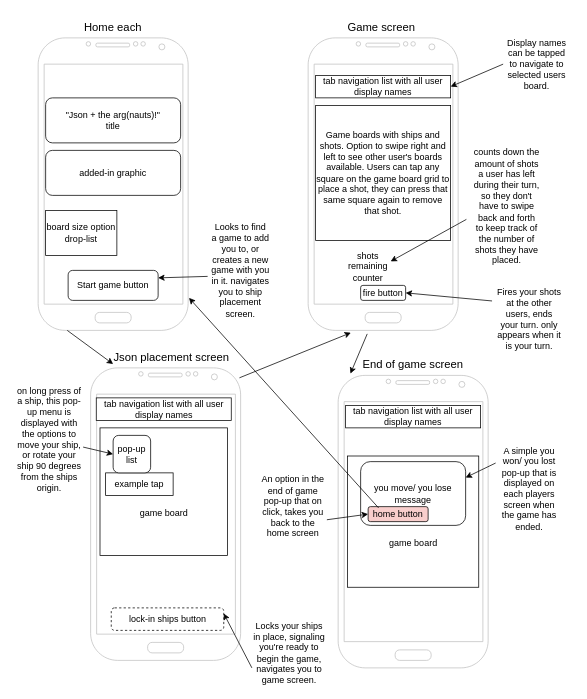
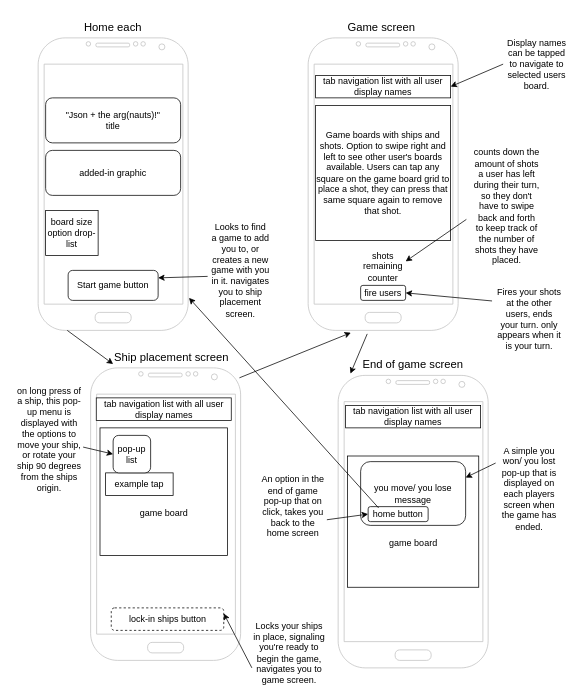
- <mxCell id="6" value="board size option drop-list" style="rounded=0;whiteSpace=wrap;html=1;" vertex="1" parent="1"><mxGeometry x="60" y="280" width="95" height="60" as="geometry" /></mxCell>
+ <mxCell id="6" value="board size option drop-list" style="rounded=0;whiteSpace=wrap;html=1;" vertex="1" parent="1"><mxGeometry x="60" y="280" width="70" height="60" as="geometry" /></mxCell>
- <mxCell id="13" value="shots remaining counter" style="text;html=1;align=center;verticalAlign=middle;whiteSpace=wrap;rounded=0;" vertex="1" parent="1"><mxGeometry x="470" y="340" width="40" height="30" as="geometry" /></mxCell>
+ <mxCell id="13" value="shots remaining counter" style="text;html=1;align=center;verticalAlign=middle;whiteSpace=wrap;rounded=0;" vertex="1" parent="1"><mxGeometry x="490" y="340" width="40" height="30" as="geometry" /></mxCell>
- <mxCell id="12" value="fire button" style="rounded=1;whiteSpace=wrap;html=1;" vertex="1" parent="1"><mxGeometry x="480" y="380" width="60" height="20" as="geometry" /></mxCell>
+ <mxCell id="12" value="fire users" style="rounded=1;whiteSpace=wrap;html=1;" vertex="1" parent="1"><mxGeometry x="480" y="380" width="60" height="20" as="geometry" /></mxCell>
- <mxCell id="15" value="&lt;font style=&quot;font-size: 15px;&quot;&gt;Json placement screen&lt;/font&gt;" style="text;html=1;align=center;verticalAlign=middle;whiteSpace=wrap;rounded=0;" vertex="1" parent="1"><mxGeometry x="147.5" y="460" width="160" height="30" as="geometry" /></mxCell>
+ <mxCell id="15" value="&lt;font style=&quot;font-size: 15px;&quot;&gt;Ship placement screen&lt;/font&gt;" style="text;html=1;align=center;verticalAlign=middle;whiteSpace=wrap;rounded=0;" vertex="1" parent="1"><mxGeometry x="147.5" y="460" width="160" height="30" as="geometry" /></mxCell>
- <mxCell id="41" value="home button" style="rounded=1;whiteSpace=wrap;html=1;fillColor=#f8cecc;" vertex="1" parent="1"><mxGeometry x="490" y="675" width="80" height="20" as="geometry" /></mxCell>
+ <mxCell id="41" value="home button" style="rounded=1;whiteSpace=wrap;html=1;" vertex="1" parent="1"><mxGeometry x="490" y="675" width="80" height="20" as="geometry" /></mxCell>
